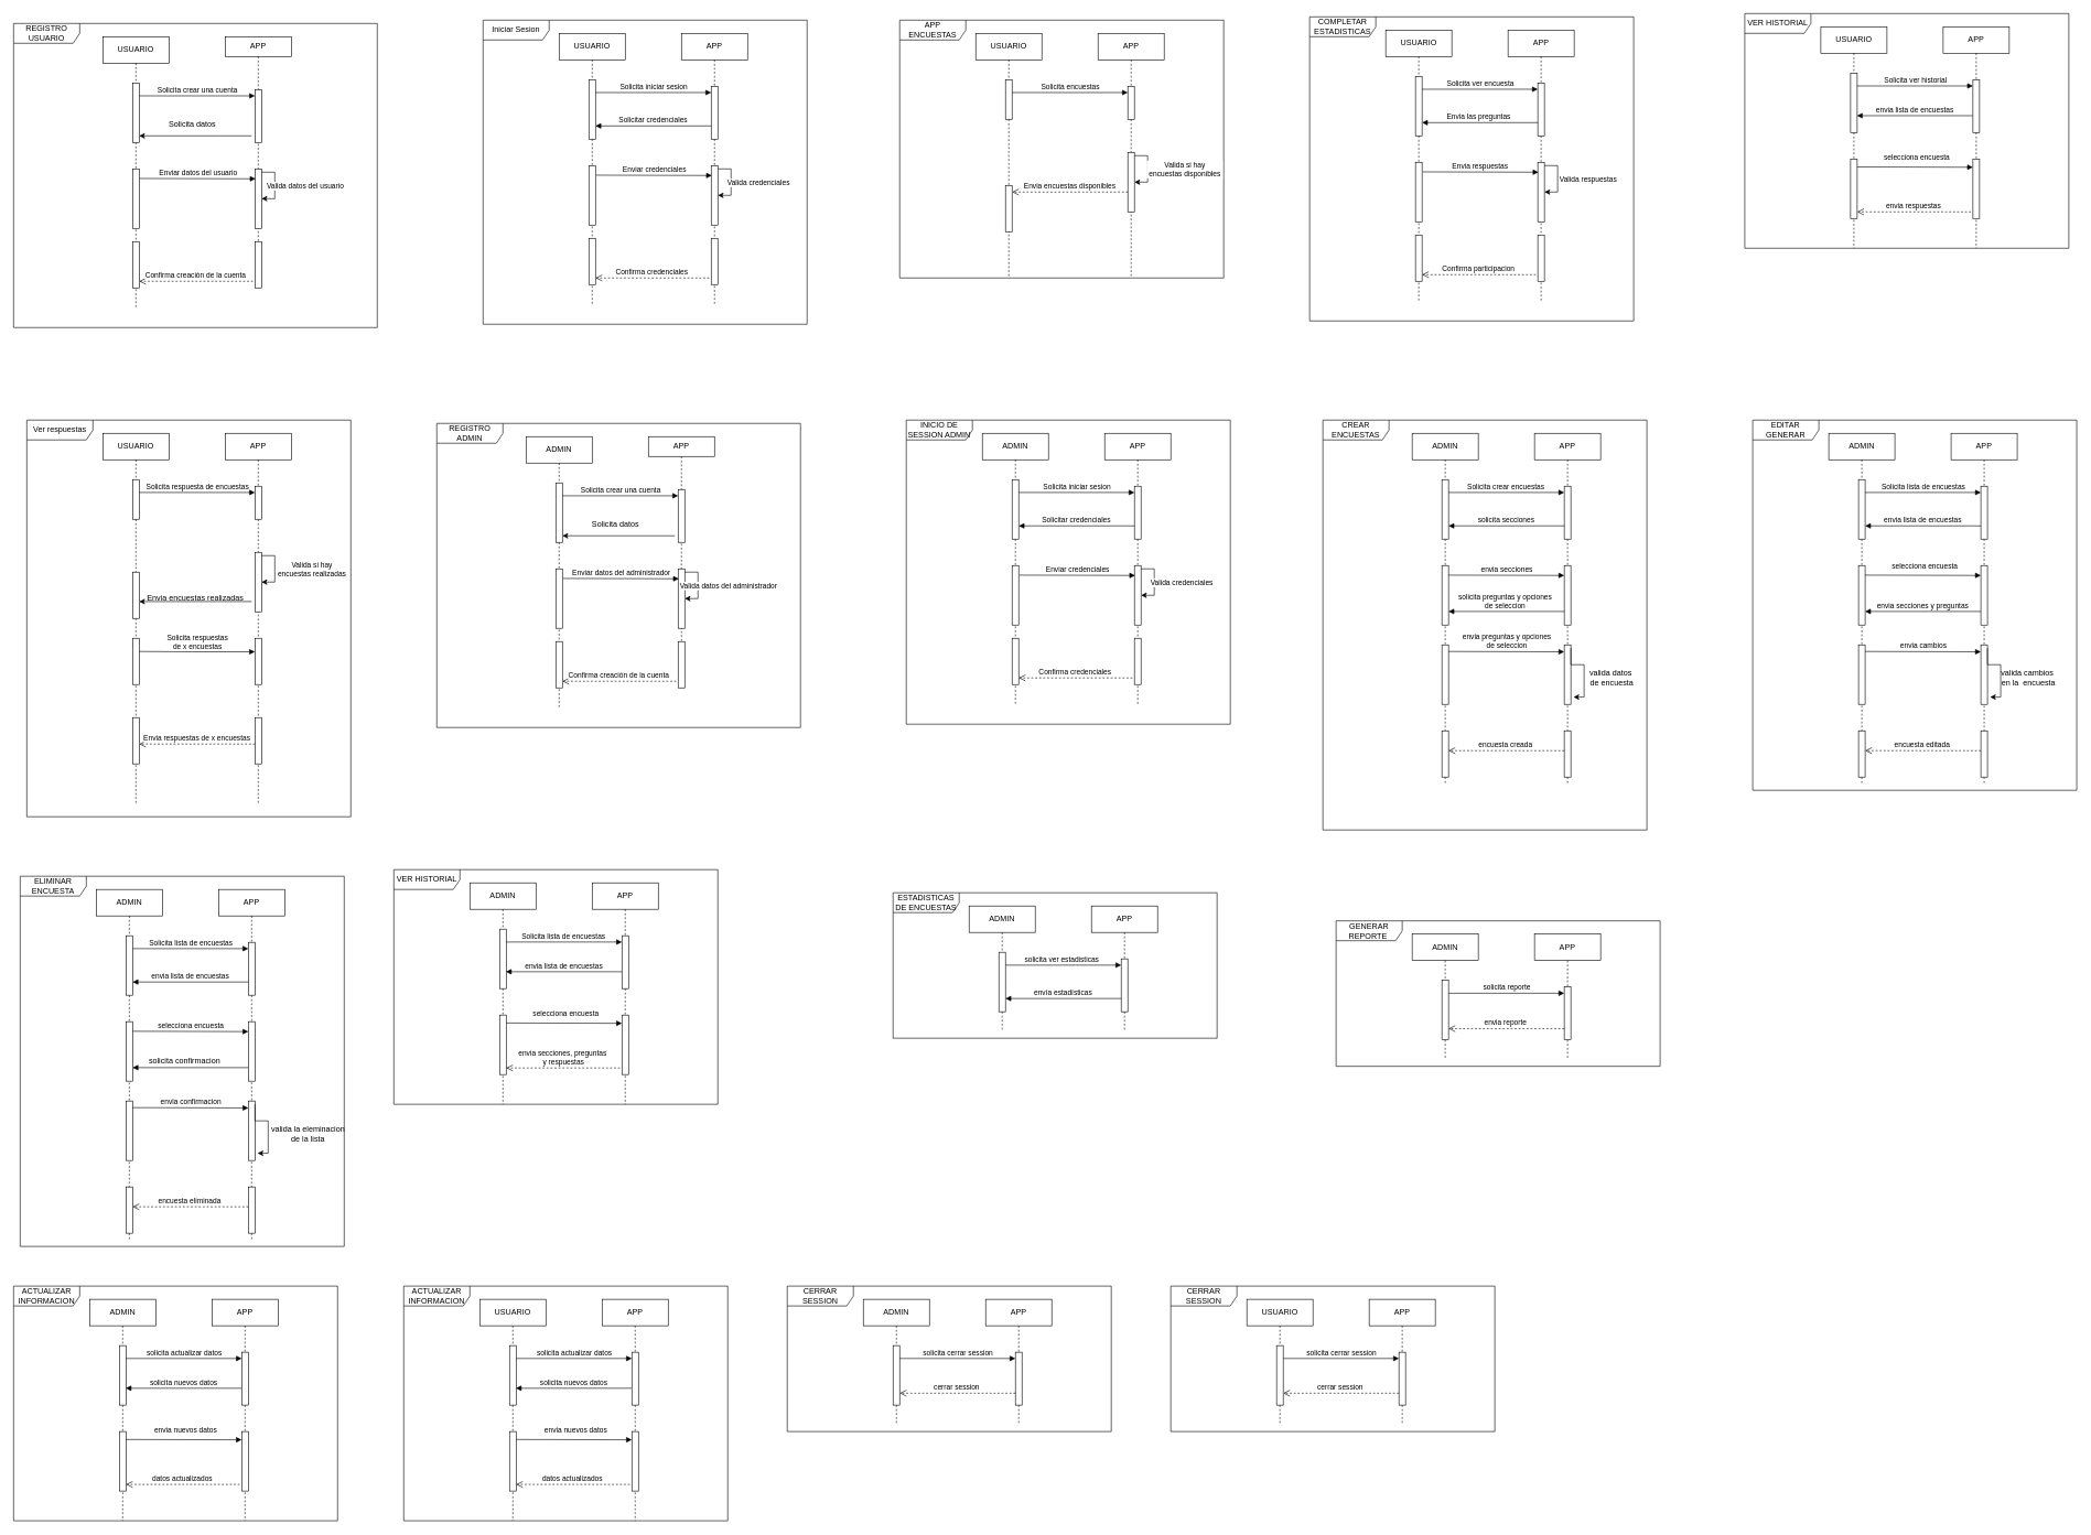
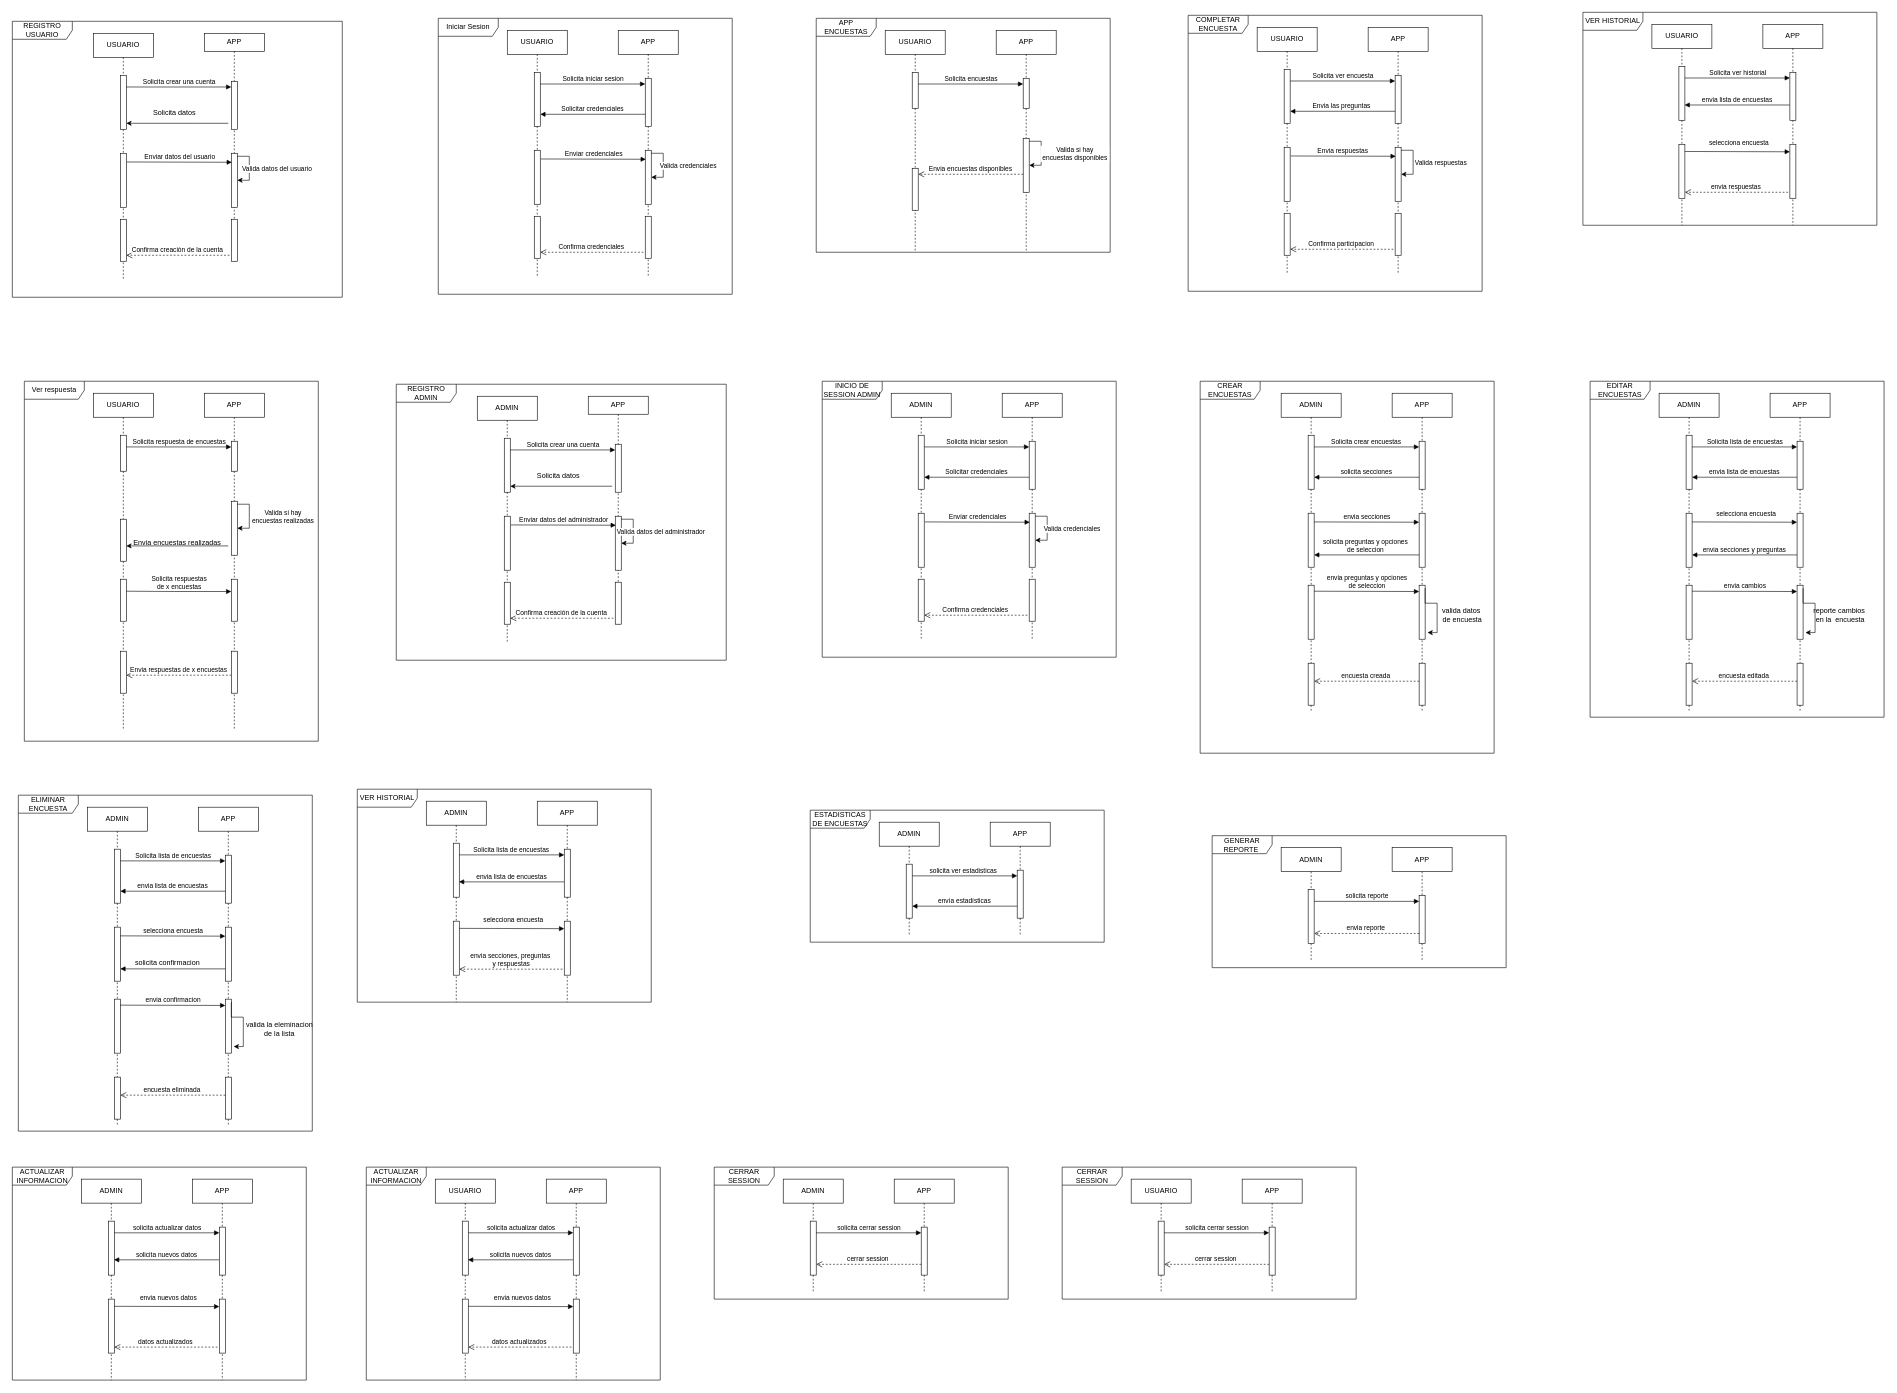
- <mxCell id="45" value="COMPLETAR ESTADISTICAS" style="shape=umlFrame;whiteSpace=wrap;html=1;pointerEvents=0;width=100;height=30;" vertex="1" parent="1"><mxGeometry x="1980" y="25" width="490" height="460" as="geometry" /></mxCell>
+ <mxCell id="45" value="COMPLETAR ENCUESTA" style="shape=umlFrame;whiteSpace=wrap;html=1;pointerEvents=0;width=100;height=30;" vertex="1" parent="1"><mxGeometry x="1980" y="25" width="490" height="460" as="geometry" /></mxCell>
- <mxCell id="87" value="Ver respuestas" style="shape=umlFrame;whiteSpace=wrap;html=1;pointerEvents=0;width=100;height=30;" vertex="1" parent="1"><mxGeometry x="40" y="635" width="490" height="600" as="geometry" /></mxCell>
+ <mxCell id="87" value="Ver respuesta" style="shape=umlFrame;whiteSpace=wrap;html=1;pointerEvents=0;width=100;height=30;" vertex="1" parent="1"><mxGeometry x="40" y="635" width="490" height="600" as="geometry" /></mxCell>
- <mxCell id="138" value="&lt;span style=&quot;background-color: initial;&quot;&gt;EDITAR GENERAR&lt;/span&gt;" style="shape=umlFrame;whiteSpace=wrap;html=1;pointerEvents=0;width=100;height=30;" vertex="1" parent="1"><mxGeometry x="2650" y="635" width="490" height="560" as="geometry" /></mxCell>
+ <mxCell id="138" value="&lt;span style=&quot;background-color: initial;&quot;&gt;EDITAR ENCUESTAS&lt;/span&gt;" style="shape=umlFrame;whiteSpace=wrap;html=1;pointerEvents=0;width=100;height=30;" vertex="1" parent="1"><mxGeometry x="2650" y="635" width="490" height="560" as="geometry" /></mxCell>
- <mxCell id="156" value="valida cambios&lt;div&gt;&amp;nbsp;en la&amp;nbsp; encuesta&lt;/div&gt;" style="text;html=1;align=center;verticalAlign=middle;resizable=0;points=[];autosize=1;strokeColor=none;fillColor=none;" vertex="1" parent="1"><mxGeometry x="3010" y="1005" width="110" height="40" as="geometry" /></mxCell>
+ <mxCell id="156" value="reporte cambios&lt;div&gt;&amp;nbsp;en la&amp;nbsp; encuesta&lt;/div&gt;" style="text;html=1;align=center;verticalAlign=middle;resizable=0;points=[];autosize=1;strokeColor=none;fillColor=none;" vertex="1" parent="1"><mxGeometry x="3010" y="1005" width="110" height="40" as="geometry" /></mxCell>
